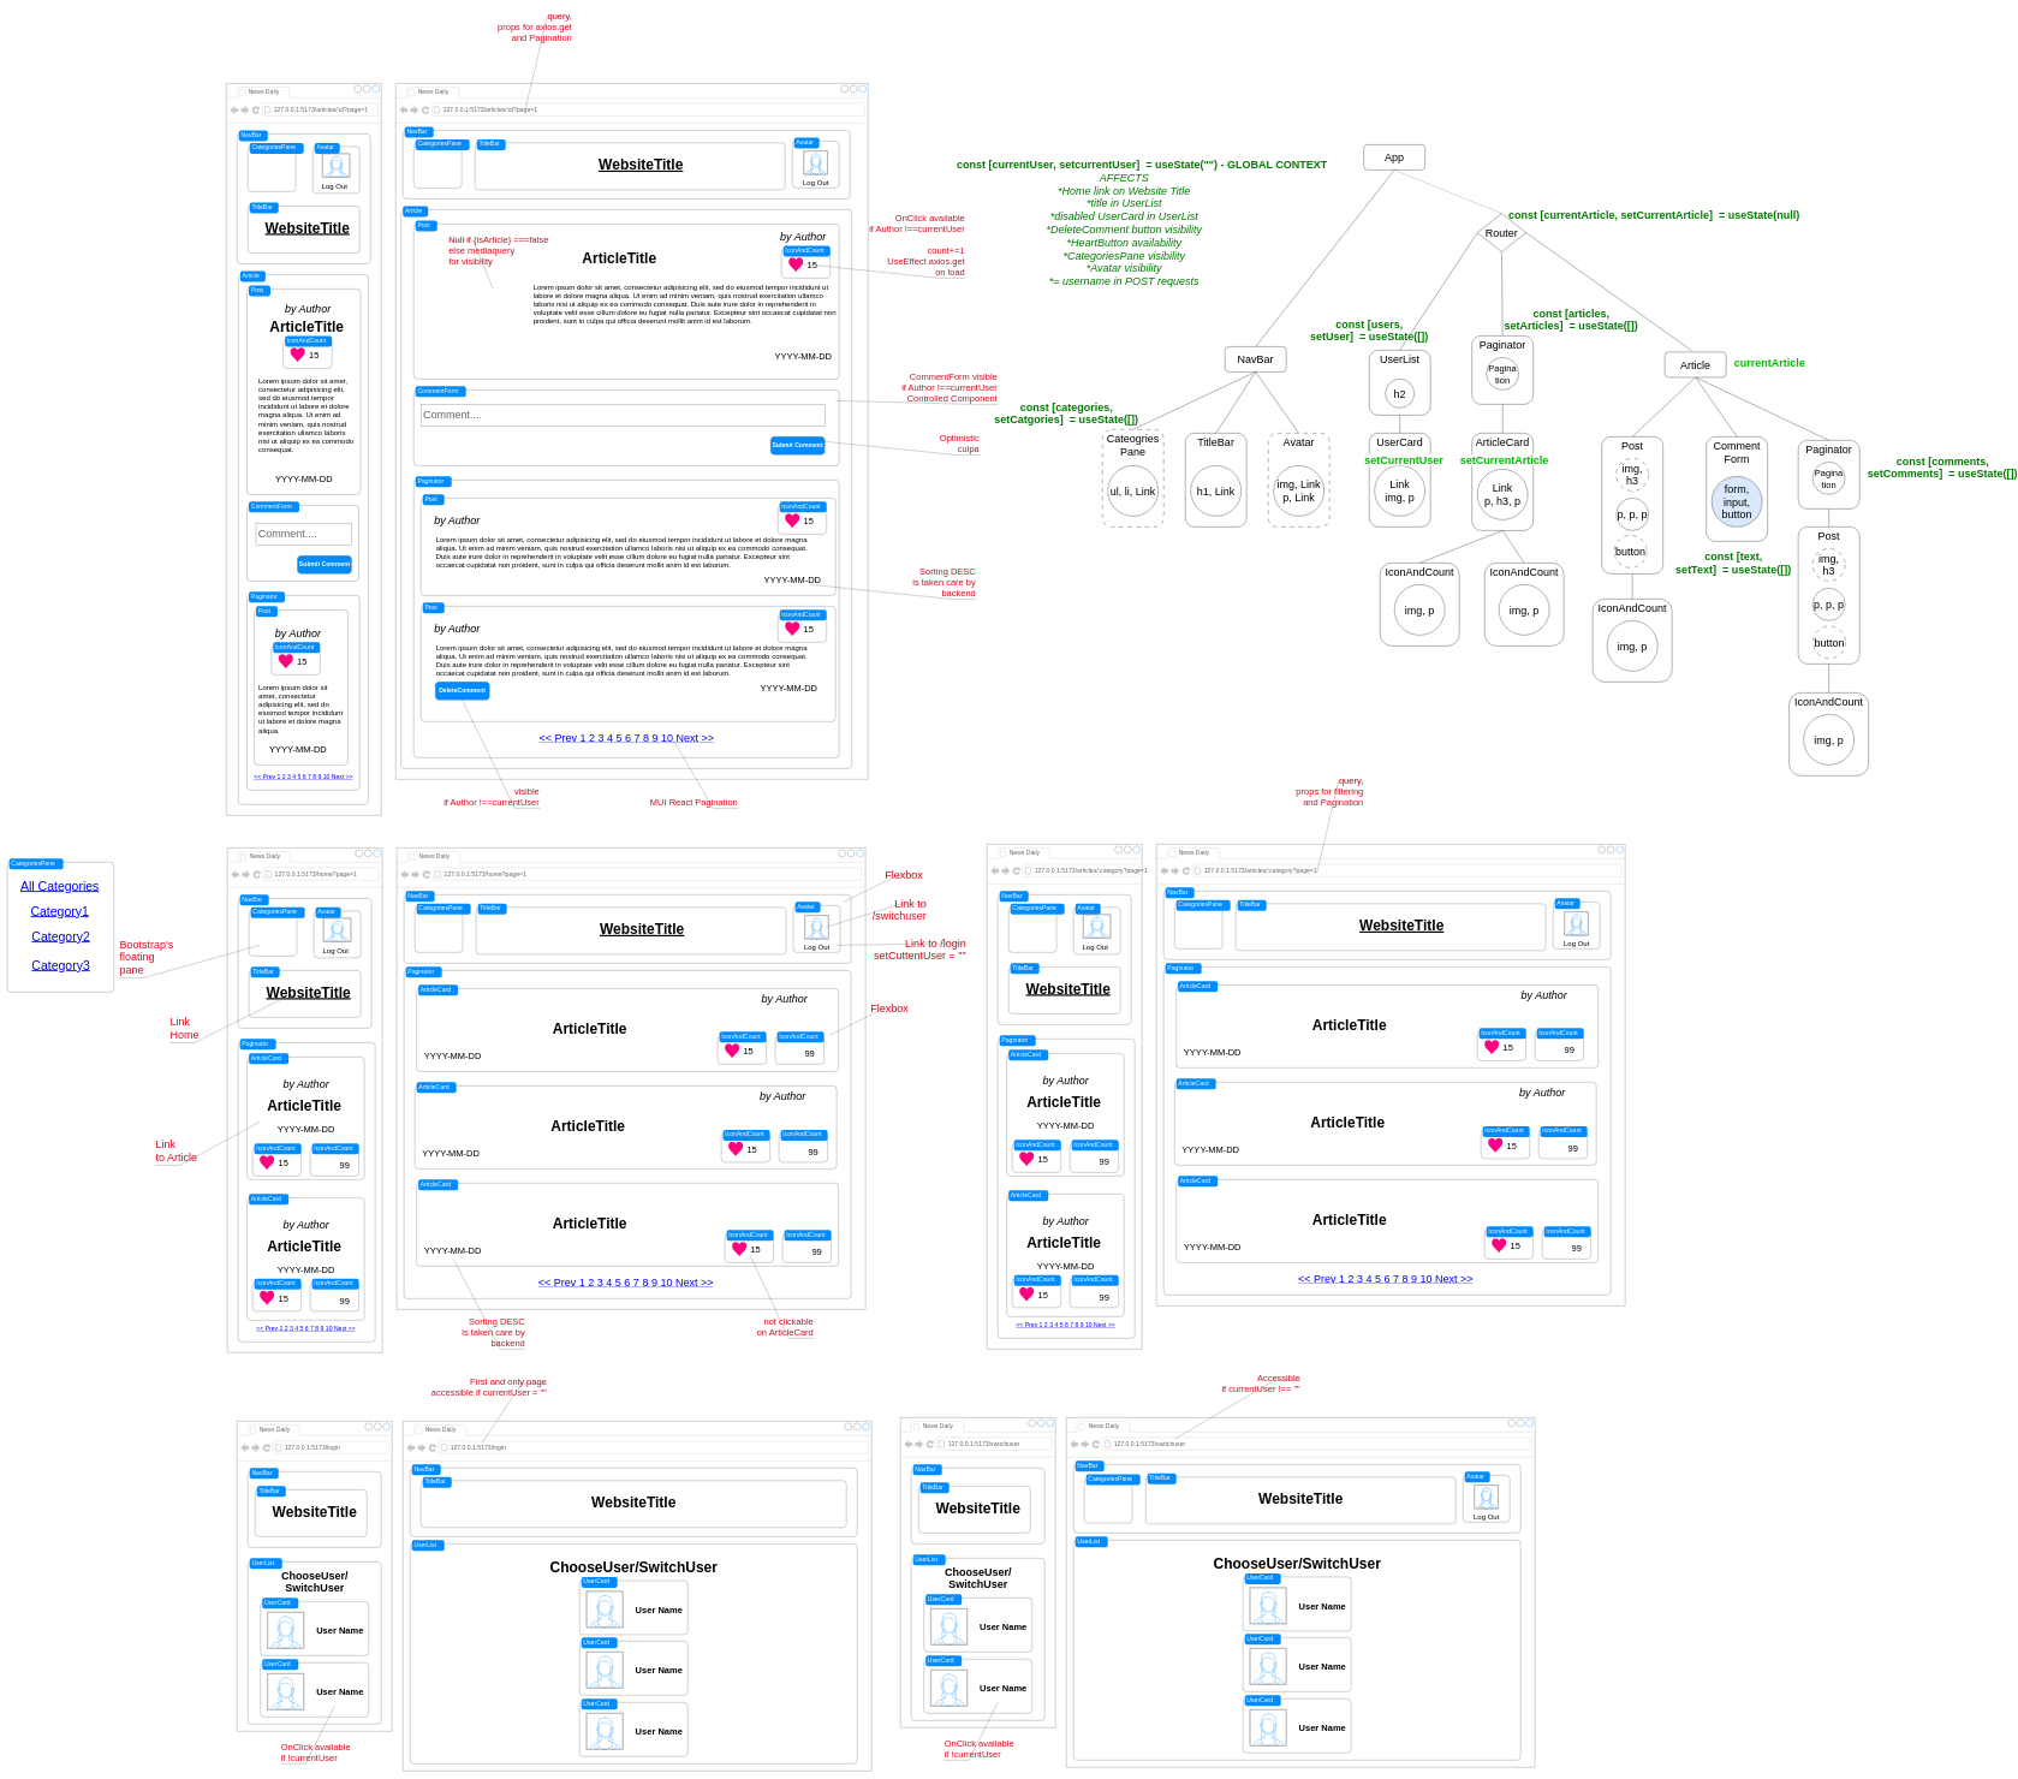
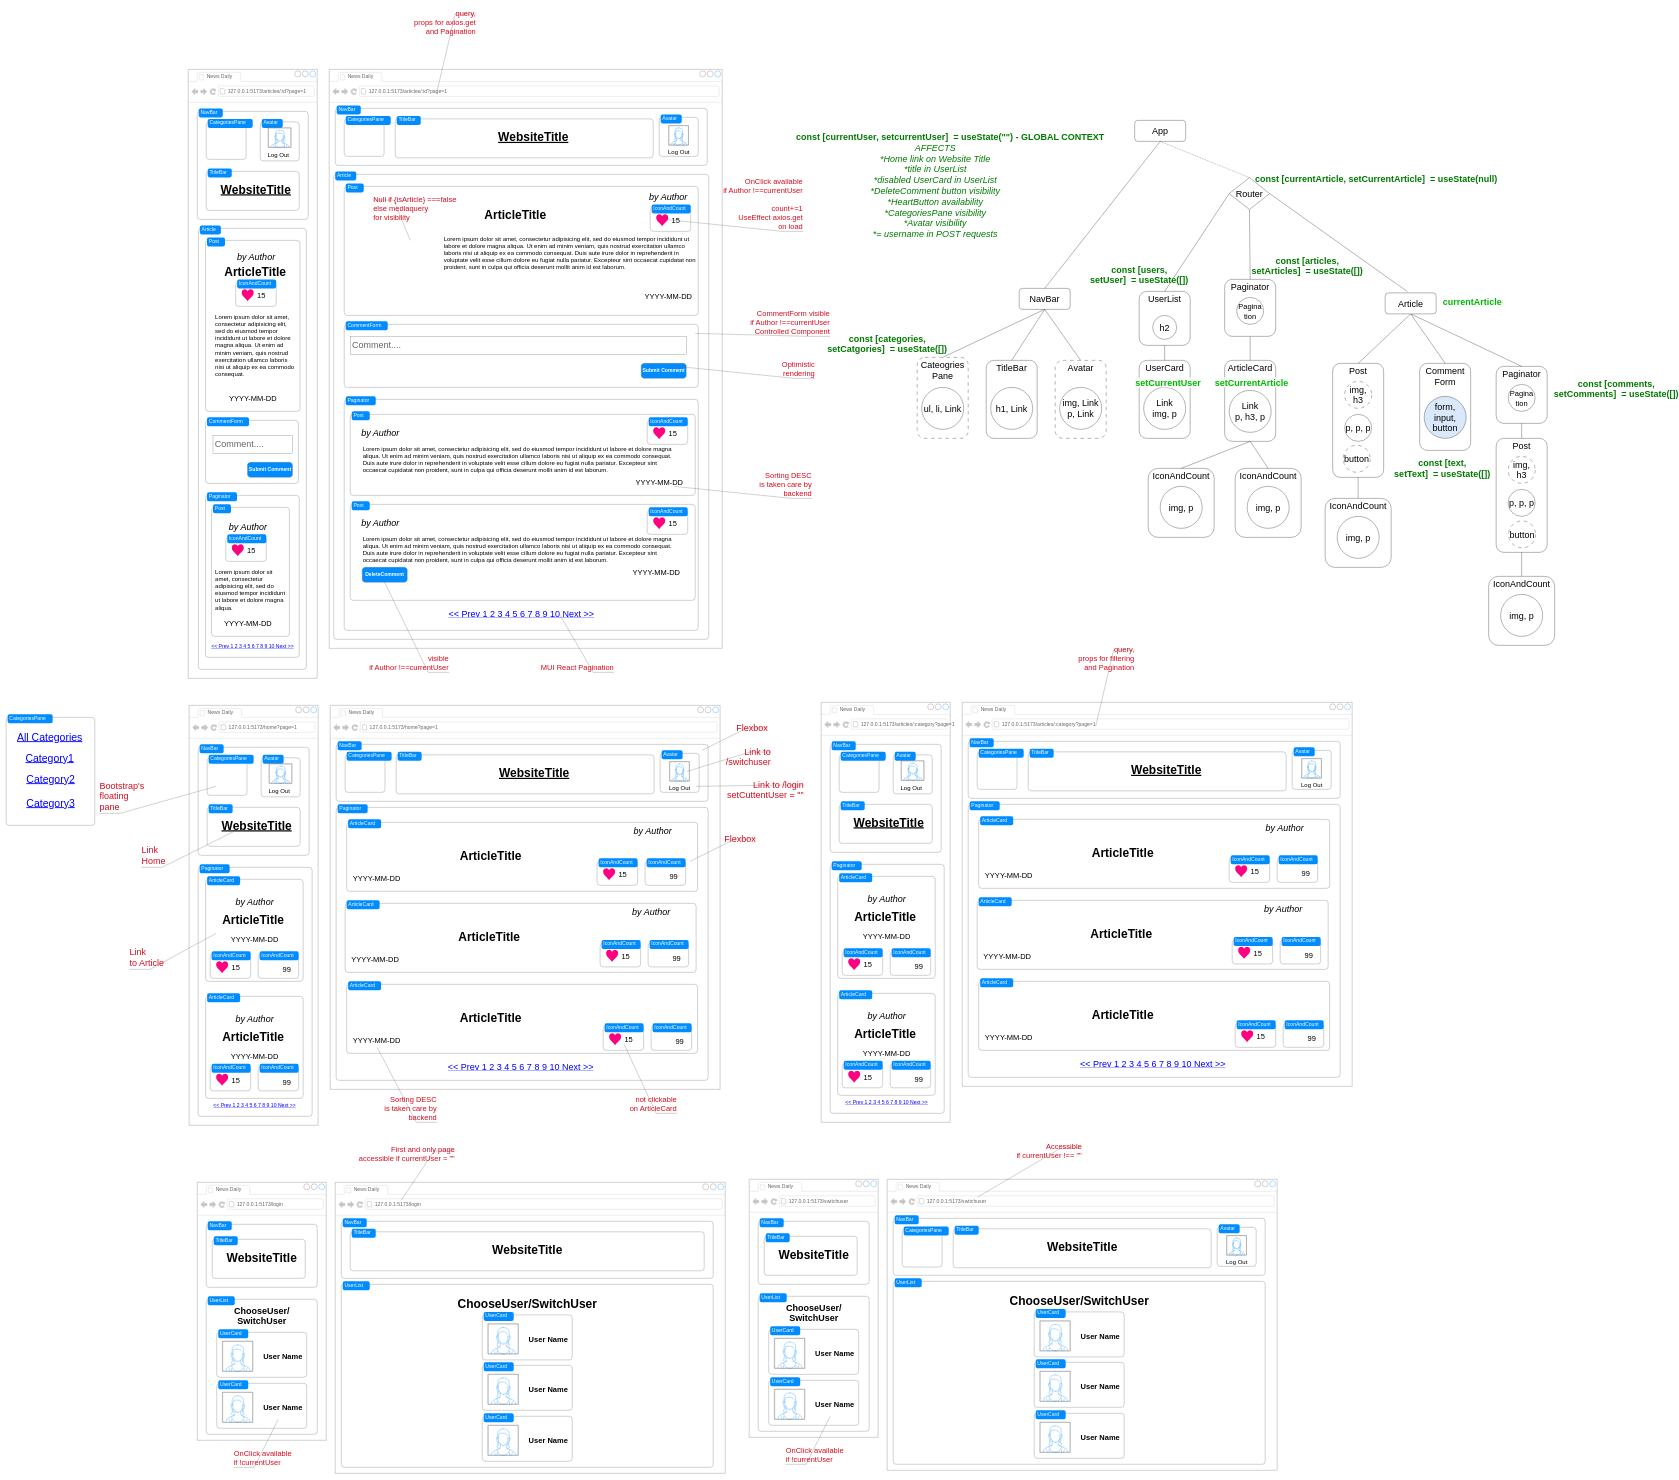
- <mxCell id="262" value="Optimistic&lt;br&gt;culpa" style="strokeWidth=1;shadow=0;dashed=0;align=center;html=1;shape=mxgraph.mockup.text.callout;linkText=;textSize=17;textColor=#666666;callDir=SE;callStyle=line;fontSize=25;fontColor=#D40C20;align=right;verticalAlign=bottom;strokeColor=#666666;" parent="1" vertex="1"><mxGeometry x="2257" y="1220" width="460" height="40" as="geometry" /></mxCell>
+ <mxCell id="262" value="Optimistic&lt;br&gt;rendering" style="strokeWidth=1;shadow=0;dashed=0;align=center;html=1;shape=mxgraph.mockup.text.callout;linkText=;textSize=17;textColor=#666666;callDir=SE;callStyle=line;fontSize=25;fontColor=#D40C20;align=right;verticalAlign=bottom;strokeColor=#666666;" parent="1" vertex="1"><mxGeometry x="2257" y="1220" width="460" height="40" as="geometry" /></mxCell>
